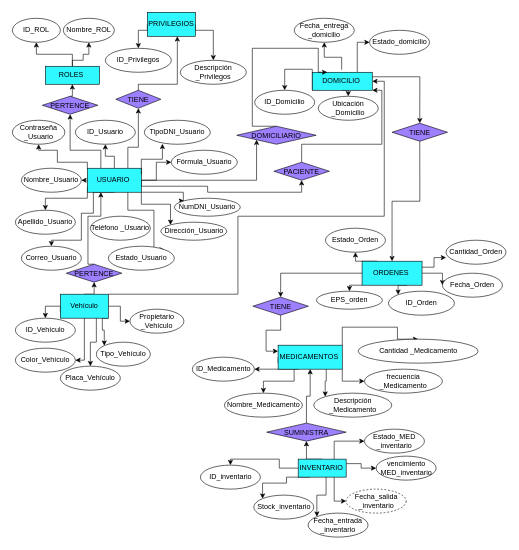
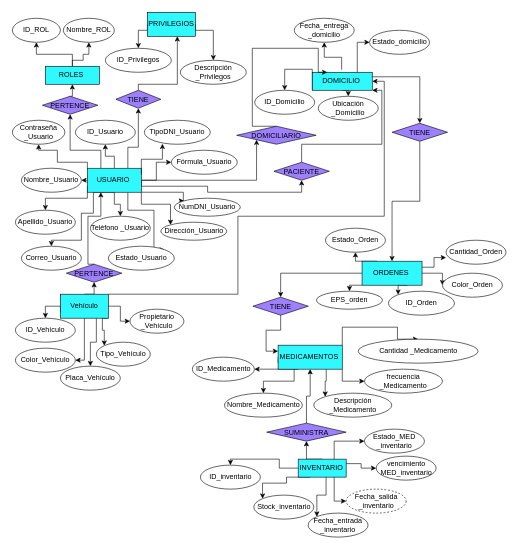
+ <mxCell id="10" style="edgeStyle=orthogonalEdgeStyle;rounded=0;orthogonalLoop=1;jettySize=auto;html=1;exitX=0.5;exitY=1;exitDx=0;exitDy=0;entryX=0.5;entryY=0;entryDx=0;entryDy=0;" parent="1" source="19" target="54" edge="1"><mxGeometry relative="1" as="geometry" /></mxCell>
- <mxCell id="74" value="Fecha_Orden" style="ellipse;whiteSpace=wrap;html=1;" parent="1" vertex="1"><mxGeometry x="737" y="455" width="100" height="40" as="geometry" /></mxCell>
+ <mxCell id="74" value="Color_Orden" style="ellipse;whiteSpace=wrap;html=1;" parent="1" vertex="1"><mxGeometry x="737" y="455" width="100" height="40" as="geometry" /></mxCell>
